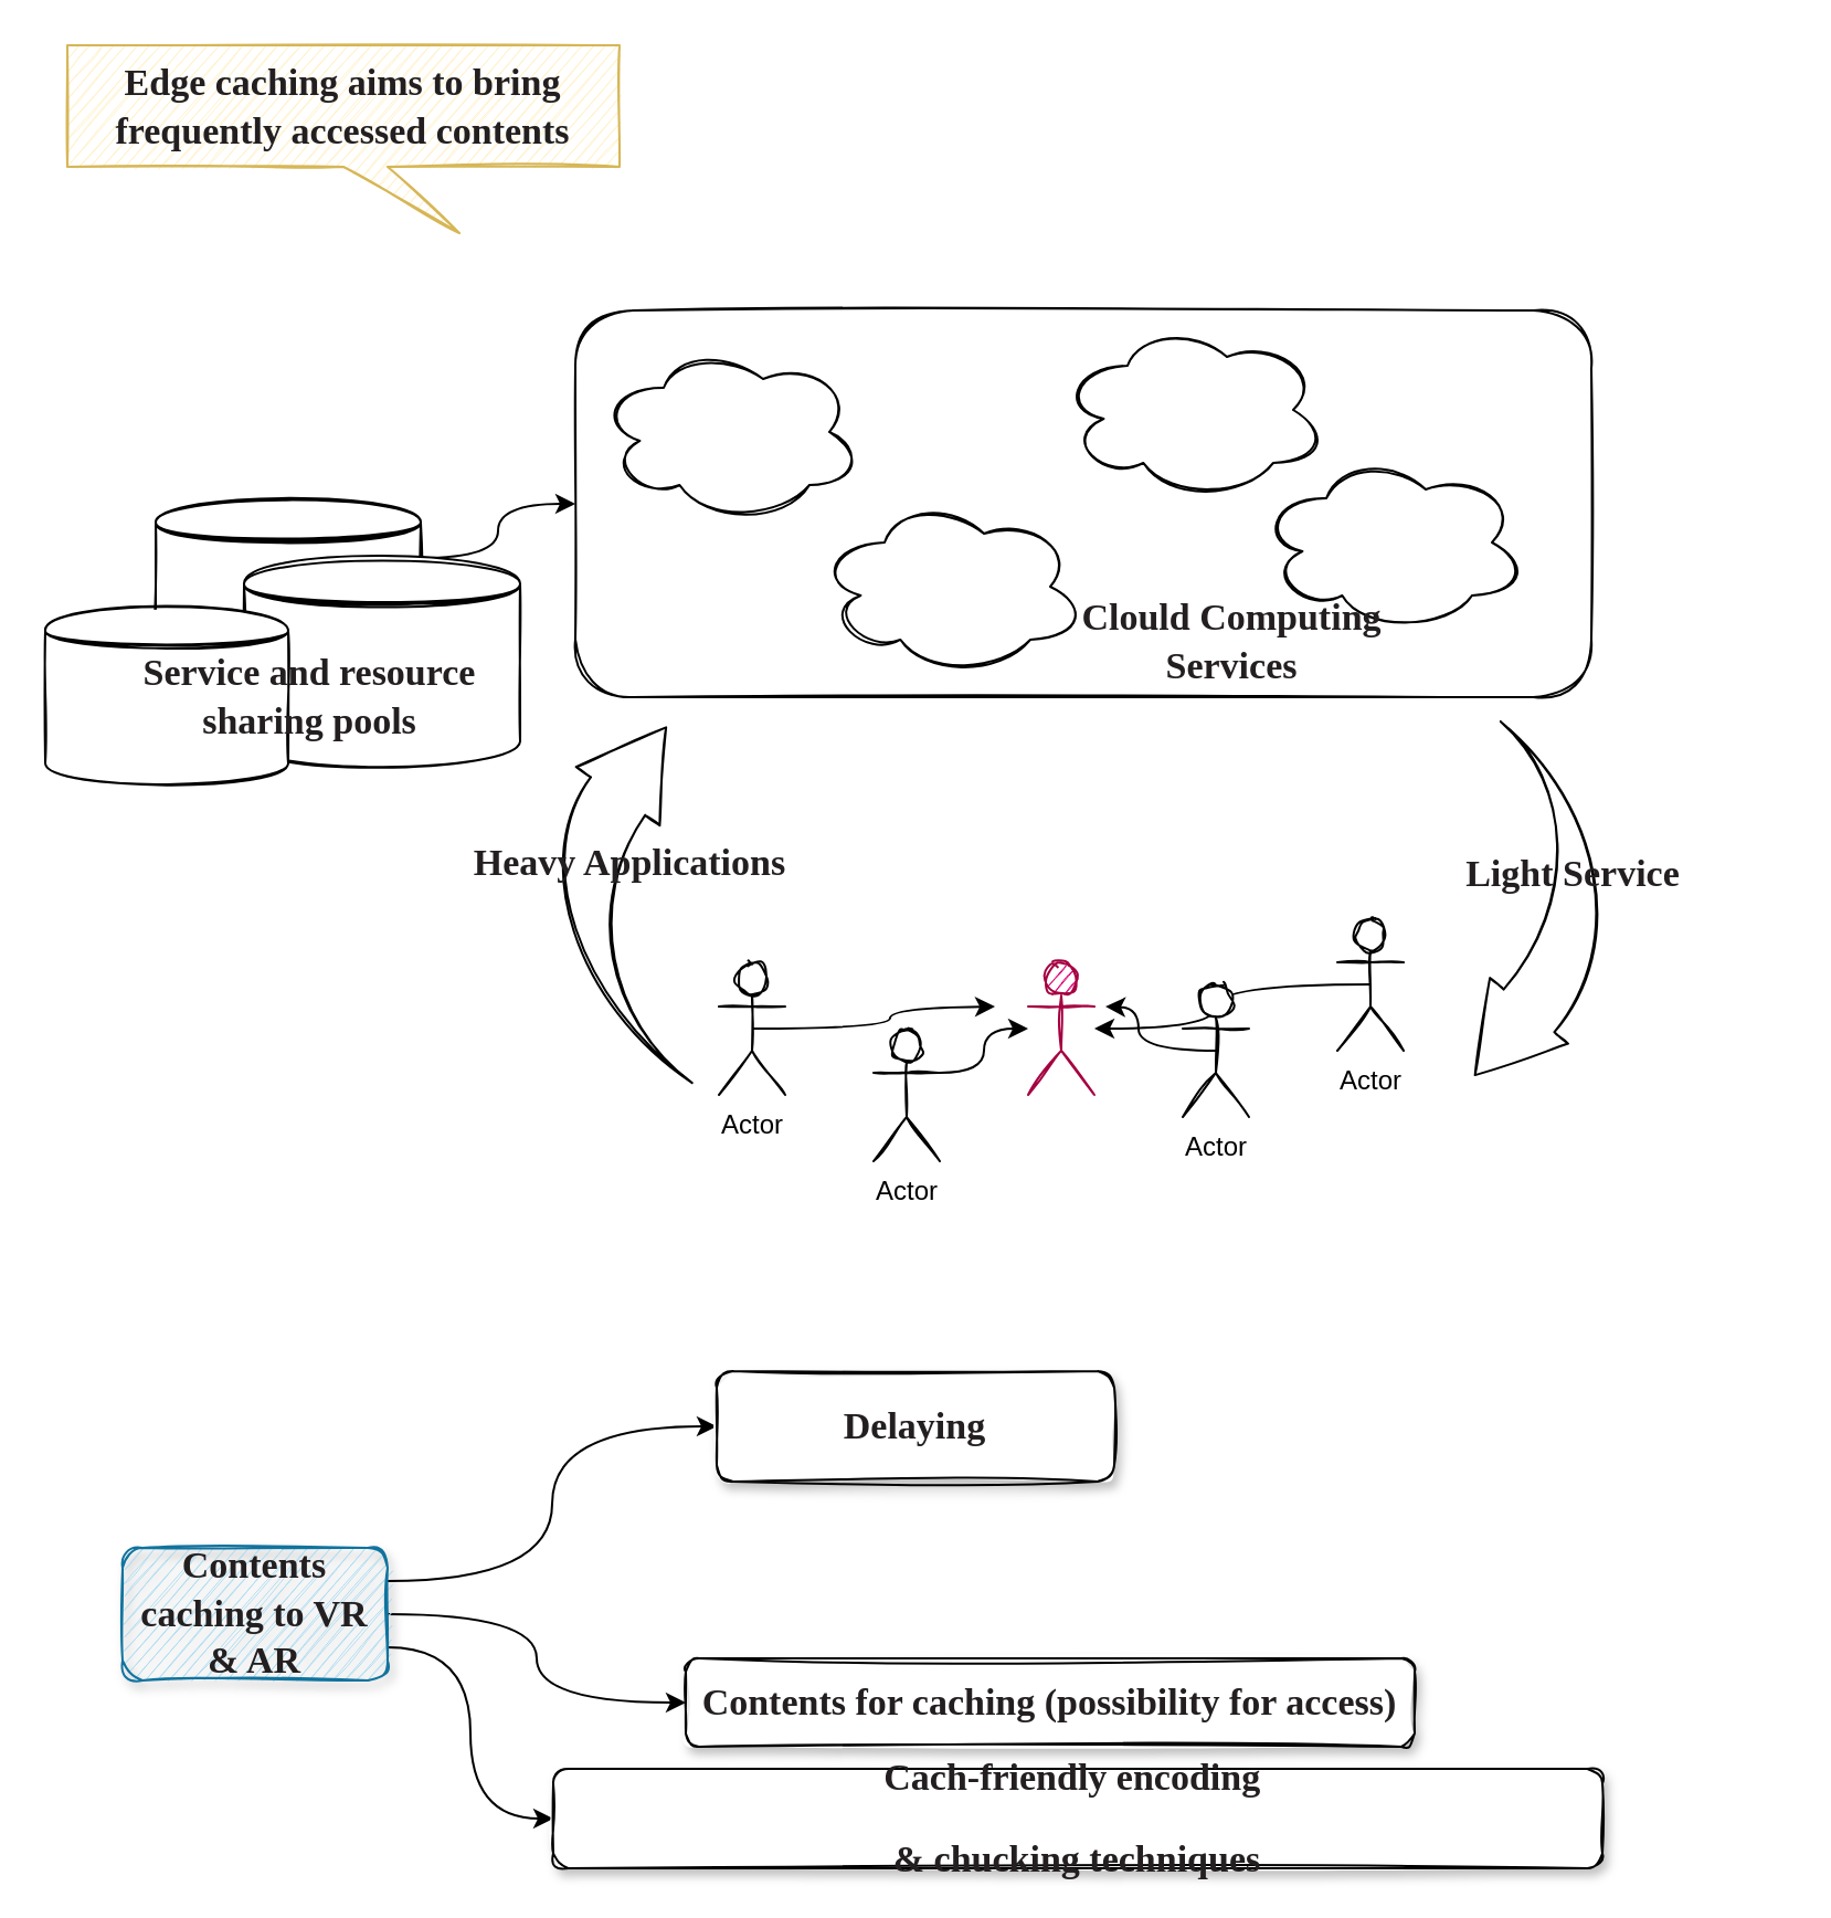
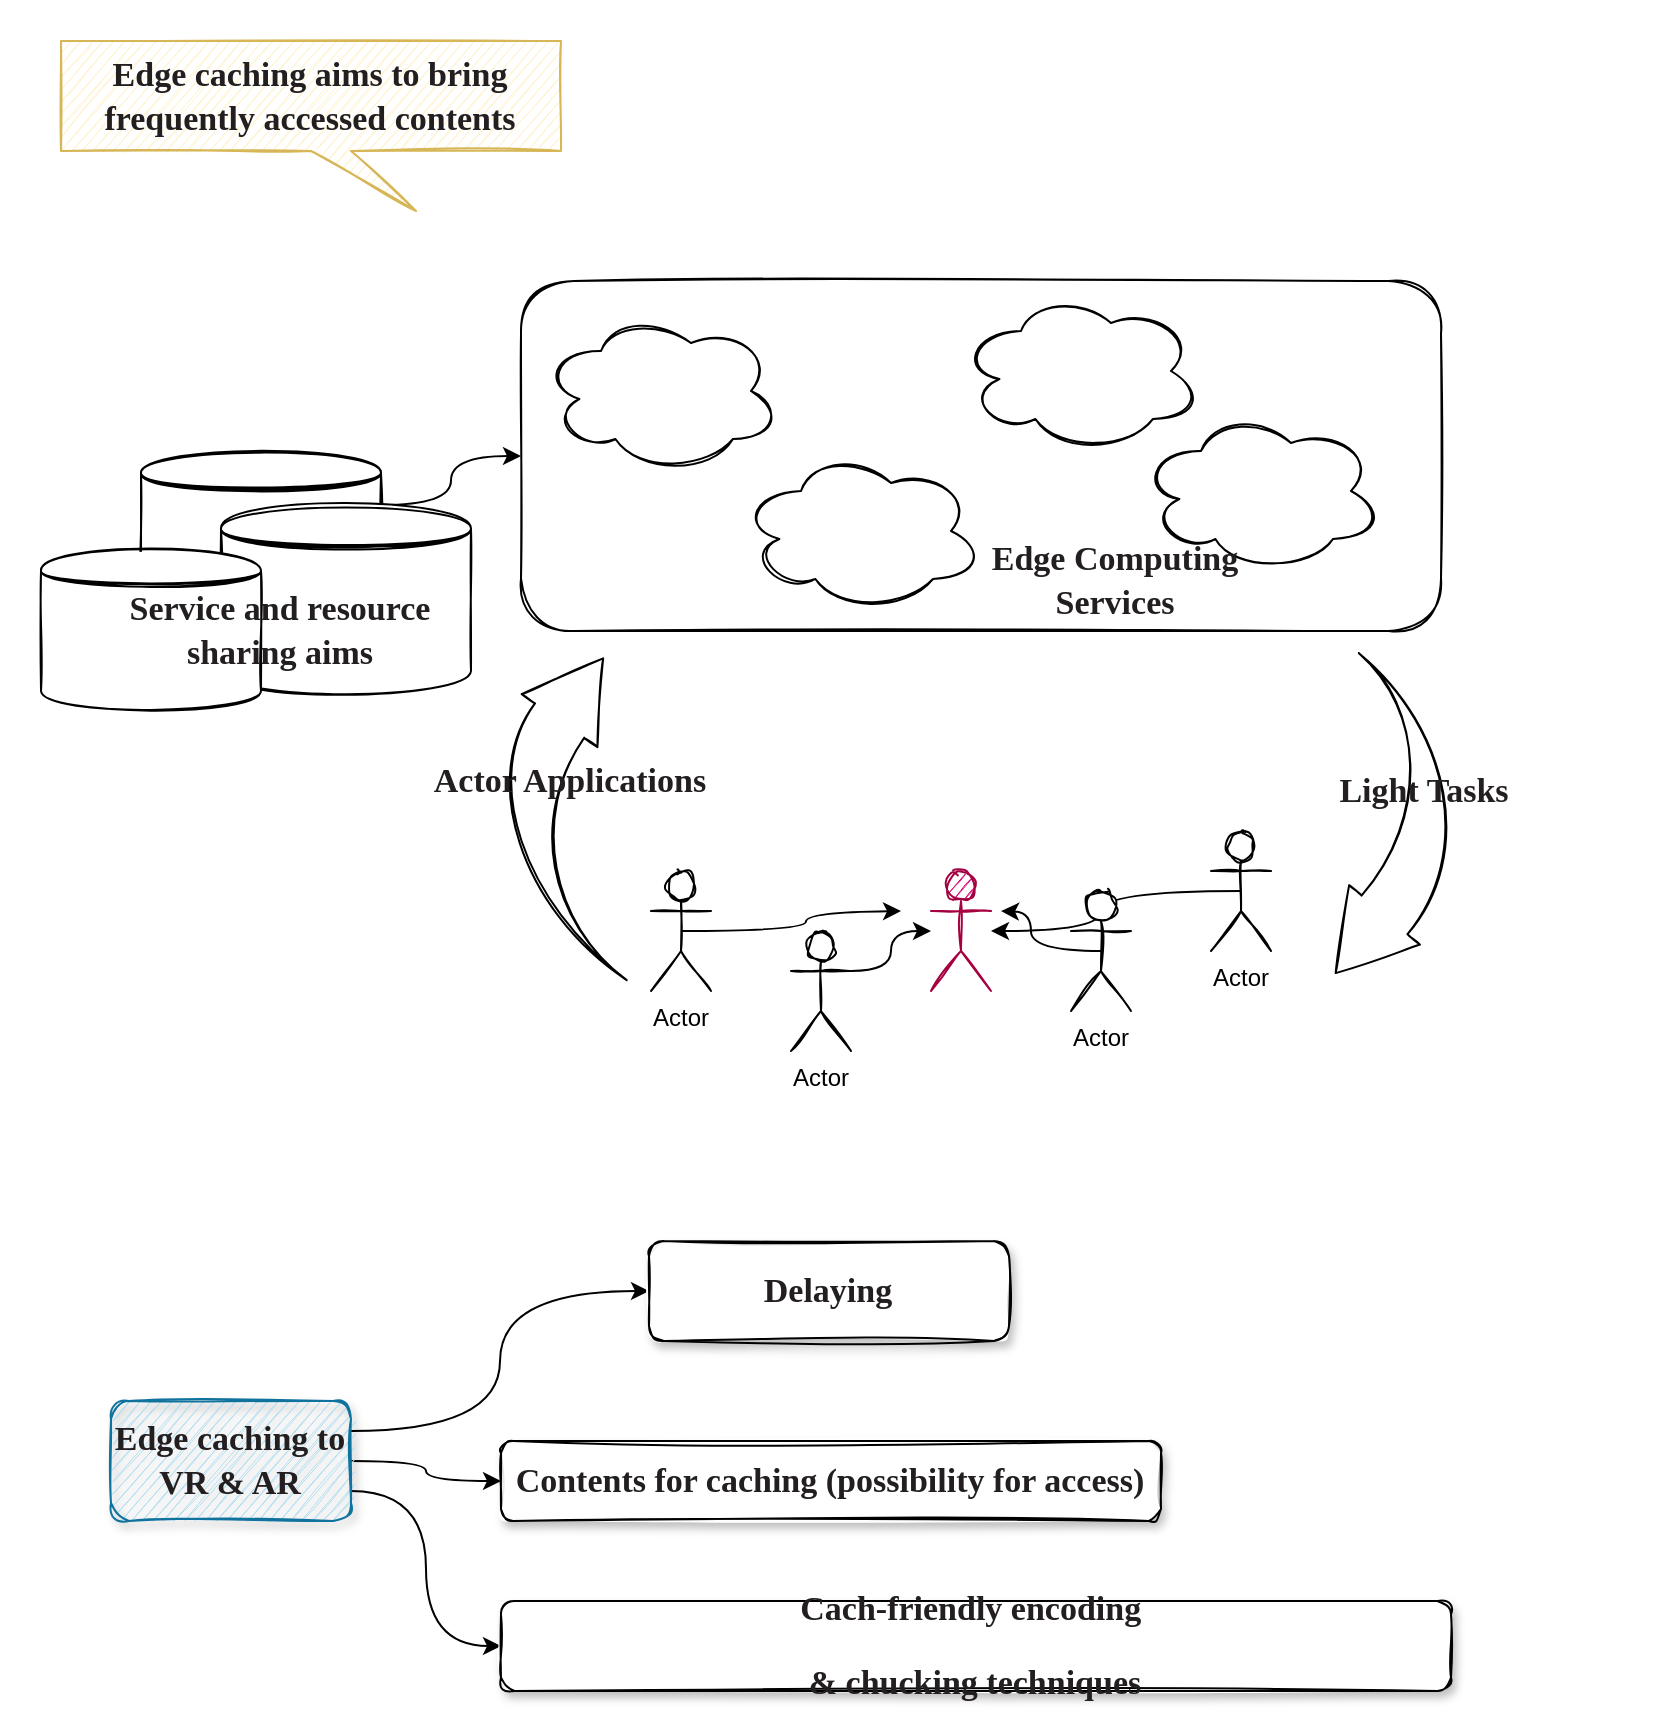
- <mxCell id="21" value="&lt;h2&gt;&lt;span style=&quot;color: rgb(35 , 31 , 32)&quot;&gt;&lt;font face=&quot;Garamond&quot; style=&quot;font-size: 17px&quot;&gt;Clould Computing Services&lt;/font&gt;&lt;/span&gt;&lt;/h2&gt;" style="text;html=1;strokeColor=none;fillColor=none;align=center;verticalAlign=middle;whiteSpace=wrap;rounded=0;shadow=0;glass=1;sketch=1;" vertex="1" parent="1"><mxGeometry x="480" y="265" width="155" height="50" as="geometry" /></mxCell>
+ <mxCell id="21" value="&lt;h2&gt;&lt;span style=&quot;color: rgb(35 , 31 , 32)&quot;&gt;&lt;font face=&quot;Garamond&quot; style=&quot;font-size: 17px&quot;&gt;Edge Computing Services&lt;/font&gt;&lt;/span&gt;&lt;/h2&gt;" style="text;html=1;strokeColor=none;fillColor=none;align=center;verticalAlign=middle;whiteSpace=wrap;rounded=0;shadow=0;glass=1;sketch=1;" vertex="1" parent="1"><mxGeometry x="480" y="265" width="155" height="50" as="geometry" /></mxCell>
- <mxCell id="6" value="&lt;h2&gt;&lt;span style=&quot;color: rgb(35 , 31 , 32)&quot;&gt;&lt;font face=&quot;Garamond&quot; style=&quot;font-size: 17px&quot;&gt;Service and resource sharing pools&lt;/font&gt;&lt;/span&gt;&lt;/h2&gt;" style="text;html=1;strokeColor=none;fillColor=none;align=center;verticalAlign=middle;whiteSpace=wrap;rounded=0;shadow=0;glass=1;sketch=1;" vertex="1" parent="1"><mxGeometry x="55" y="290" width="170" height="50" as="geometry" /></mxCell>
+ <mxCell id="6" value="&lt;h2&gt;&lt;span style=&quot;color: rgb(35 , 31 , 32)&quot;&gt;&lt;font face=&quot;Garamond&quot; style=&quot;font-size: 17px&quot;&gt;Service and resource sharing aims&lt;/font&gt;&lt;/span&gt;&lt;/h2&gt;" style="text;html=1;strokeColor=none;fillColor=none;align=center;verticalAlign=middle;whiteSpace=wrap;rounded=0;shadow=0;glass=1;sketch=1;" vertex="1" parent="1"><mxGeometry x="55" y="290" width="170" height="50" as="geometry" /></mxCell>
- <mxCell id="24" value="&lt;h2&gt;&lt;span style=&quot;color: rgb(35 , 31 , 32)&quot;&gt;&lt;font face=&quot;Garamond&quot; style=&quot;font-size: 17px&quot;&gt;Heavy Applications&lt;/font&gt;&lt;/span&gt;&lt;/h2&gt;" style="text;html=1;strokeColor=none;fillColor=none;align=center;verticalAlign=middle;whiteSpace=wrap;rounded=0;shadow=0;glass=1;sketch=1;" vertex="1" parent="1"><mxGeometry x="200" y="365" width="170" height="50" as="geometry" /></mxCell>
+ <mxCell id="24" value="&lt;h2&gt;&lt;span style=&quot;color: rgb(35 , 31 , 32)&quot;&gt;&lt;font face=&quot;Garamond&quot; style=&quot;font-size: 17px&quot;&gt;Actor Applications&lt;/font&gt;&lt;/span&gt;&lt;/h2&gt;" style="text;html=1;strokeColor=none;fillColor=none;align=center;verticalAlign=middle;whiteSpace=wrap;rounded=0;shadow=0;glass=1;sketch=1;" vertex="1" parent="1"><mxGeometry x="200" y="365" width="170" height="50" as="geometry" /></mxCell>
- <mxCell id="25" value="&lt;h2&gt;&lt;span style=&quot;color: rgb(35 , 31 , 32)&quot;&gt;&lt;font face=&quot;Garamond&quot; style=&quot;font-size: 17px&quot;&gt;Light Service&lt;/font&gt;&lt;/span&gt;&lt;/h2&gt;" style="text;html=1;strokeColor=none;fillColor=none;align=center;verticalAlign=middle;whiteSpace=wrap;rounded=0;shadow=0;glass=1;sketch=1;" vertex="1" parent="1"><mxGeometry x="617" y="365" width="190" height="60" as="geometry" /></mxCell>
+ <mxCell id="25" value="&lt;h2&gt;&lt;span style=&quot;color: rgb(35 , 31 , 32)&quot;&gt;&lt;font face=&quot;Garamond&quot; style=&quot;font-size: 17px&quot;&gt;Light Tasks&lt;/font&gt;&lt;/span&gt;&lt;/h2&gt;" style="text;html=1;strokeColor=none;fillColor=none;align=center;verticalAlign=middle;whiteSpace=wrap;rounded=0;shadow=0;glass=1;sketch=1;" vertex="1" parent="1"><mxGeometry x="617" y="365" width="190" height="60" as="geometry" /></mxCell>
- <mxCell id="30" value="&lt;h2&gt;&lt;span style=&quot;color: rgb(35 , 31 , 32)&quot;&gt;&lt;font face=&quot;Garamond&quot; style=&quot;font-size: 17px&quot;&gt;Contents caching to VR &amp;amp; AR&lt;/font&gt;&lt;/span&gt;&lt;/h2&gt;" style="rounded=1;whiteSpace=wrap;html=1;fillColor=#b1ddf0;sketch=1;glass=0;shadow=1;strokeColor=#10739e;" vertex="1" parent="1"><mxGeometry x="55" y="700" width="120" height="60" as="geometry" /></mxCell>
+ <mxCell id="30" value="&lt;h2&gt;&lt;span style=&quot;color: rgb(35 , 31 , 32)&quot;&gt;&lt;font face=&quot;Garamond&quot; style=&quot;font-size: 17px&quot;&gt;Edge caching to VR &amp;amp; AR&lt;/font&gt;&lt;/span&gt;&lt;/h2&gt;" style="rounded=1;whiteSpace=wrap;html=1;fillColor=#b1ddf0;sketch=1;glass=0;shadow=1;strokeColor=#10739e;" vertex="1" parent="1"><mxGeometry x="55" y="700" width="120" height="60" as="geometry" /></mxCell>
- <mxCell id="31" value="&lt;h2&gt;&lt;span style=&quot;color: rgb(35 , 31 , 32)&quot;&gt;&lt;font face=&quot;Garamond&quot; style=&quot;font-size: 17px&quot;&gt;Contents for caching (possibility for access)&lt;/font&gt;&lt;/span&gt;&lt;/h2&gt;" style="rounded=1;whiteSpace=wrap;html=1;shadow=1;glass=0;sketch=1;fillColor=#ffffff;" vertex="1" parent="1"><mxGeometry x="310" y="750" width="330" height="40" as="geometry" /></mxCell>
+ <mxCell id="31" value="&lt;h2&gt;&lt;span style=&quot;color: rgb(35 , 31 , 32)&quot;&gt;&lt;font face=&quot;Garamond&quot; style=&quot;font-size: 17px&quot;&gt;Contents for caching (possibility for access)&lt;/font&gt;&lt;/span&gt;&lt;/h2&gt;" style="rounded=1;whiteSpace=wrap;html=1;shadow=1;glass=0;sketch=1;fillColor=#ffffff;" vertex="1" parent="1"><mxGeometry x="250" y="720" width="330" height="40" as="geometry" /></mxCell>
